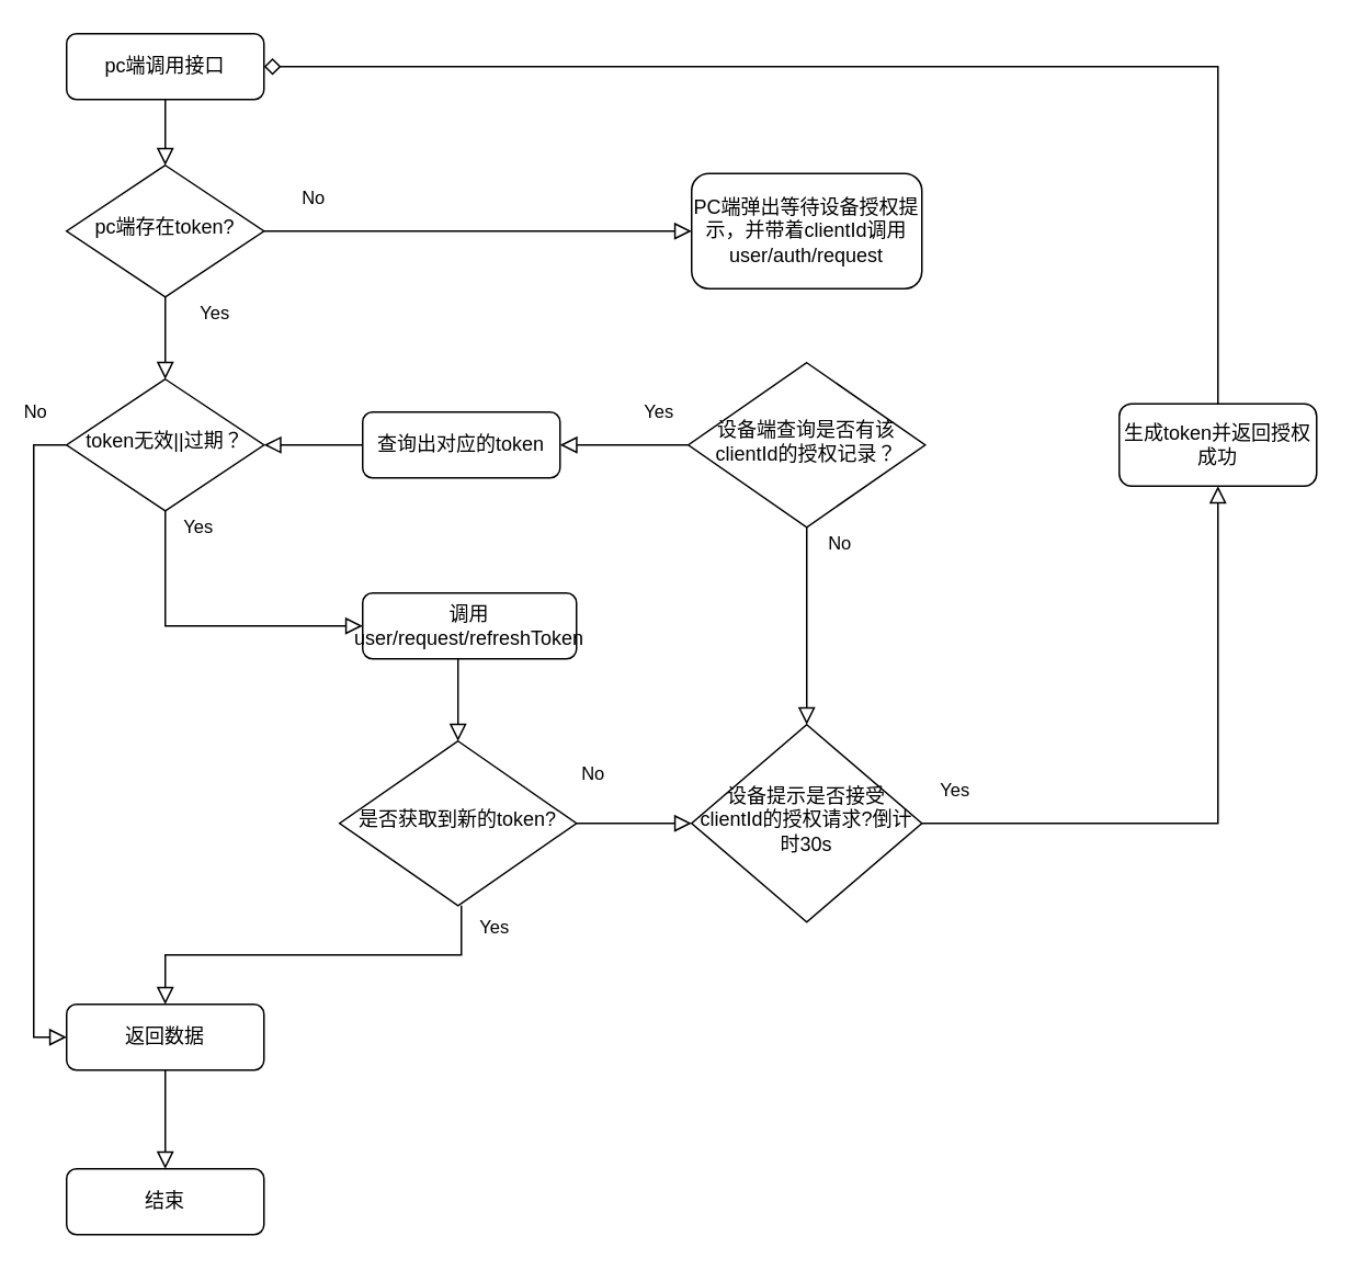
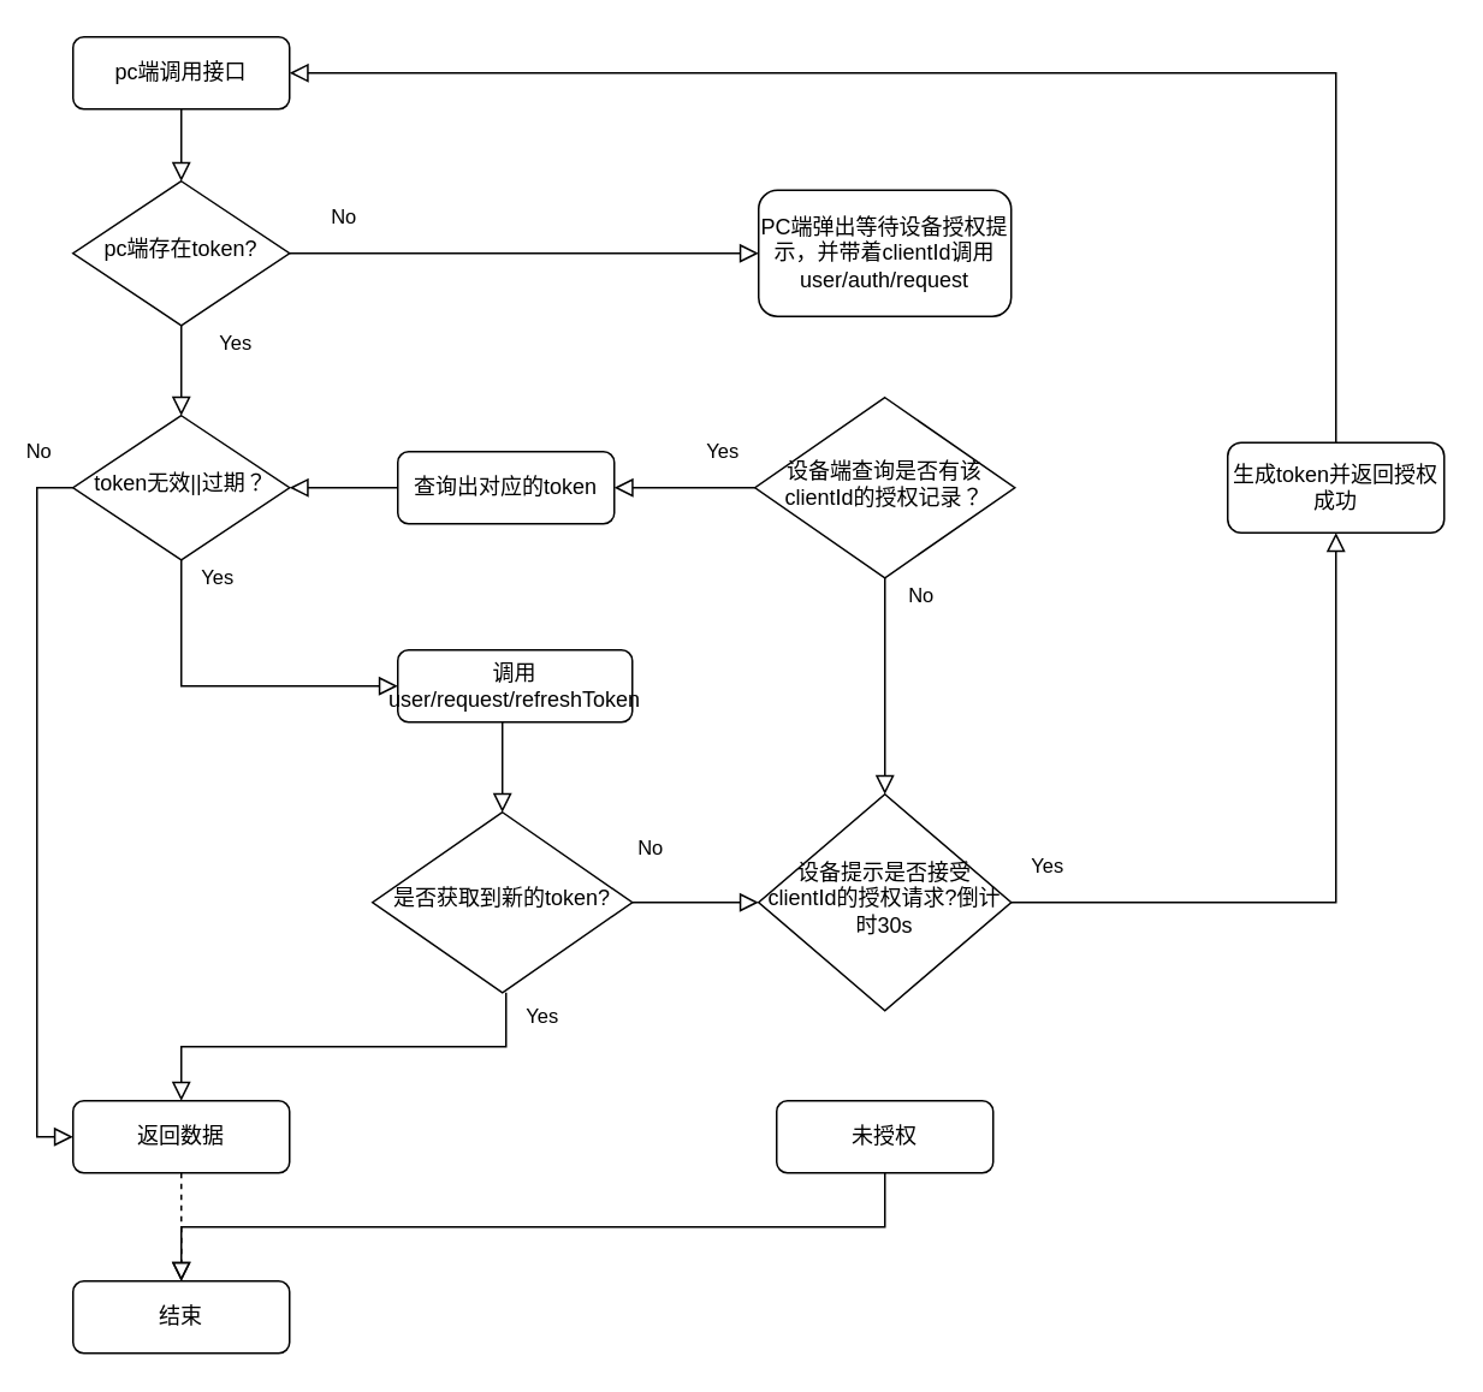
- <mxCell id="23" value="" style="rounded=0;html=1;jettySize=auto;orthogonalLoop=1;fontSize=11;endArrow=diamond;endFill=0;endSize=8;strokeWidth=1;shadow=0;labelBackgroundColor=none;edgeStyle=orthogonalEdgeStyle;entryX=1;entryY=0.5;entryDx=0;entryDy=0;" edge="1" parent="1" source="10" target="21"><mxGeometry relative="1" as="geometry"><mxPoint x="560" y="10" as="sourcePoint" /><mxPoint x="560" y="50" as="targetPoint" /><Array as="points"><mxPoint x="740" y="40" /></Array></mxGeometry></mxCell>
+ <mxCell id="23" value="" style="rounded=0;html=1;jettySize=auto;orthogonalLoop=1;fontSize=11;endArrow=block;endFill=0;endSize=8;strokeWidth=1;shadow=0;labelBackgroundColor=none;edgeStyle=orthogonalEdgeStyle;entryX=1;entryY=0.5;entryDx=0;entryDy=0;" edge="1" parent="1" source="10" target="21"><mxGeometry relative="1" as="geometry"><mxPoint x="560" y="10" as="sourcePoint" /><mxPoint x="560" y="50" as="targetPoint" /><Array as="points"><mxPoint x="740" y="40" /></Array></mxGeometry></mxCell>
+ <mxCell id="24" value="未授权" style="rounded=1;whiteSpace=wrap;html=1;fontSize=12;glass=0;strokeWidth=1;shadow=0;" vertex="1" parent="1"><mxGeometry x="430" y="610" width="120" height="40" as="geometry" /></mxCell>
- <mxCell id="11" value="" style="edgeStyle=orthogonalEdgeStyle;rounded=0;orthogonalLoop=1;jettySize=auto;html=1;endArrow=block;endFill=0;endSize=8;startArrow=none;" edge="1" parent="1" source="16" target="8"><mxGeometry relative="1" as="geometry"><mxPoint x="219.5" y="670" as="sourcePoint" /><mxPoint x="219.5" y="710" as="targetPoint" /></mxGeometry></mxCell>
+ <mxCell id="11" value="" style="edgeStyle=orthogonalEdgeStyle;rounded=0;orthogonalLoop=1;jettySize=auto;html=1;endArrow=block;endFill=0;endSize=8;startArrow=none;dashed=1;" edge="1" parent="1" source="16" target="8"><mxGeometry relative="1" as="geometry"><mxPoint x="219.5" y="670" as="sourcePoint" /><mxPoint x="219.5" y="710" as="targetPoint" /></mxGeometry></mxCell>
+ <mxCell id="25" value="" style="edgeStyle=orthogonalEdgeStyle;rounded=0;orthogonalLoop=1;jettySize=auto;html=1;endArrow=block;endFill=0;endSize=8;startArrow=none;" edge="1" parent="1" source="24" target="8"><mxGeometry relative="1" as="geometry"><mxPoint x="560" y="720" as="sourcePoint" /><mxPoint x="560" y="810" as="targetPoint" /><Array as="points"><mxPoint x="490" y="680" /><mxPoint x="100" y="680" /></Array></mxGeometry></mxCell>
